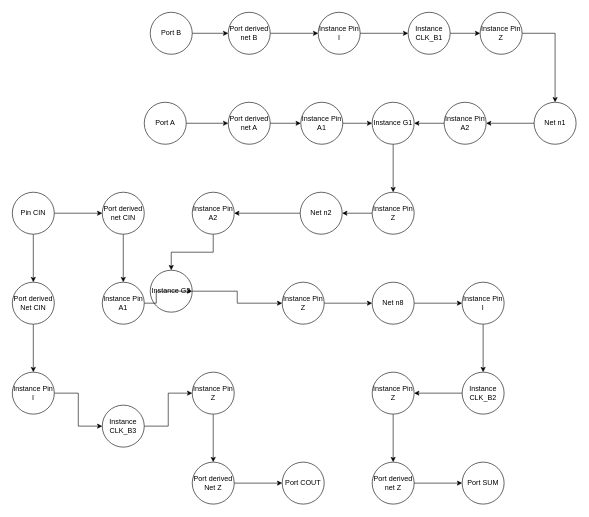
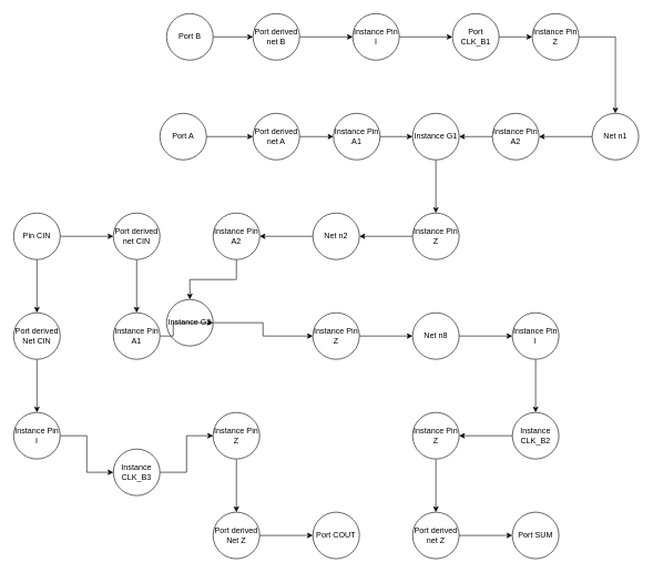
- <mxCell id="9" value="Instance CLK_B1" style="ellipse;whiteSpace=wrap;html=1;aspect=fixed;" vertex="1" parent="1"><mxGeometry x="680" y="20" width="70" height="70" as="geometry" /></mxCell>
+ <mxCell id="9" value="Port CLK_B1" style="ellipse;whiteSpace=wrap;html=1;aspect=fixed;" vertex="1" parent="1"><mxGeometry x="680" y="20" width="70" height="70" as="geometry" /></mxCell>
- <mxCell id="27" value="Net n2" style="ellipse;whiteSpace=wrap;html=1;aspect=fixed;" vertex="1" parent="1"><mxGeometry x="500" y="320" width="70" height="70" as="geometry" /></mxCell>
+ <mxCell id="27" value="Net n2" style="ellipse;whiteSpace=wrap;html=1;aspect=fixed;" vertex="1" parent="1"><mxGeometry x="470" y="320" width="70" height="70" as="geometry" /></mxCell>
